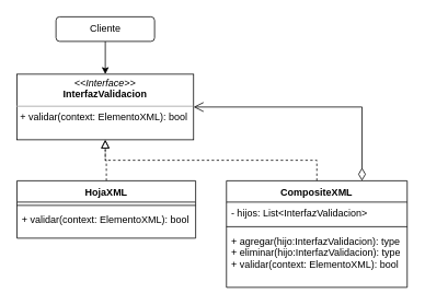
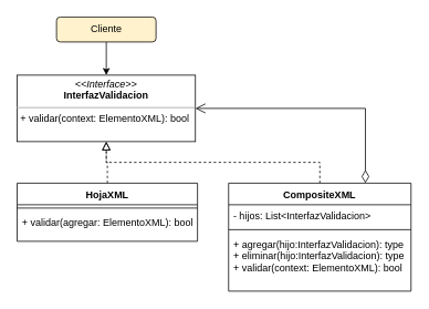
- <mxCell id="3" value="Cliente" style="rounded=1;whiteSpace=wrap;html=1;" vertex="1" parent="1"><mxGeometry x="67.5" y="20" width="120" height="30" as="geometry" /></mxCell>
+ <mxCell id="3" value="Cliente" style="rounded=1;whiteSpace=wrap;html=1;fillColor=#fff2cc;" vertex="1" parent="1"><mxGeometry x="67.5" y="20" width="120" height="30" as="geometry" /></mxCell>
- <mxCell id="13" value="+ validar(context: ElementoXML): bool" style="text;strokeColor=none;fillColor=none;align=left;verticalAlign=top;spacingLeft=4;spacingRight=4;overflow=hidden;rotatable=0;points=[[0,0.5],[1,0.5]];portConstraint=eastwest;whiteSpace=wrap;html=1;" vertex="1" parent="11"><mxGeometry y="34" width="217.5" height="36" as="geometry" /></mxCell>
+ <mxCell id="13" value="+ validar(agregar: ElementoXML): bool" style="text;strokeColor=none;fillColor=none;align=left;verticalAlign=top;spacingLeft=4;spacingRight=4;overflow=hidden;rotatable=0;points=[[0,0.5],[1,0.5]];portConstraint=eastwest;whiteSpace=wrap;html=1;" vertex="1" parent="11"><mxGeometry y="34" width="217.5" height="36" as="geometry" /></mxCell>
